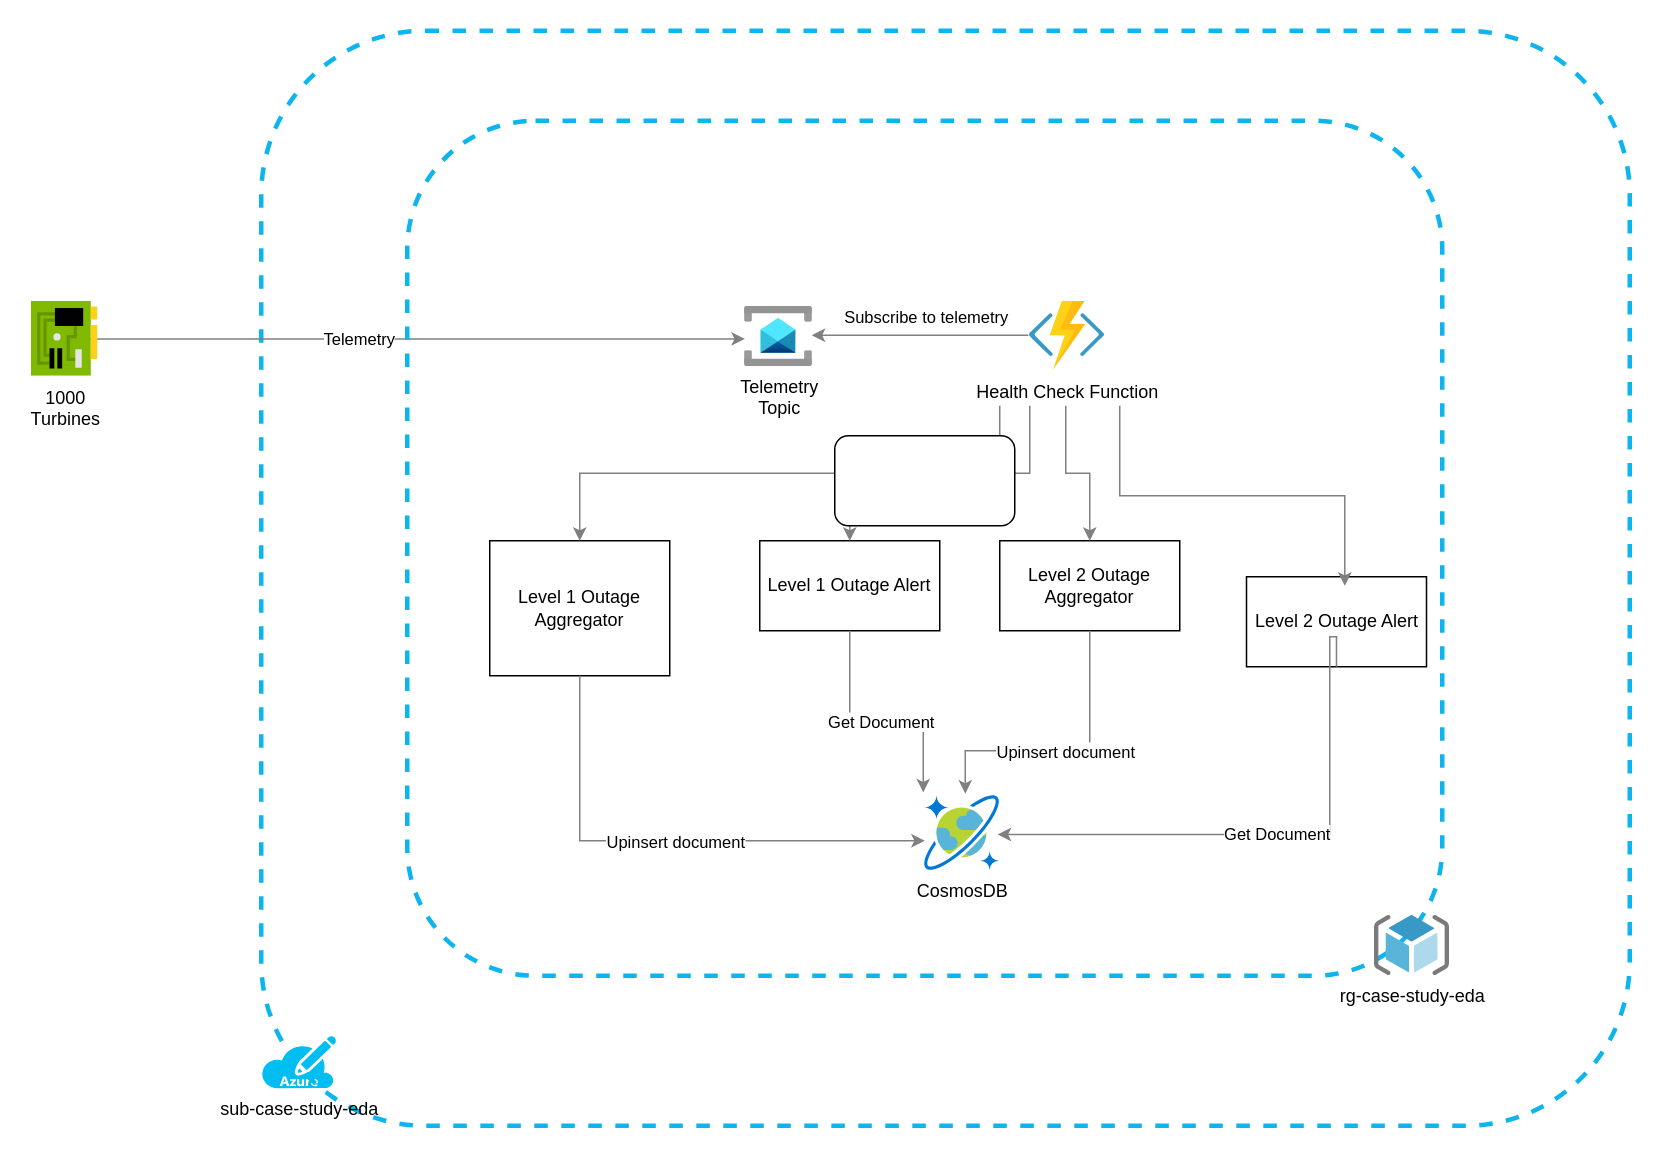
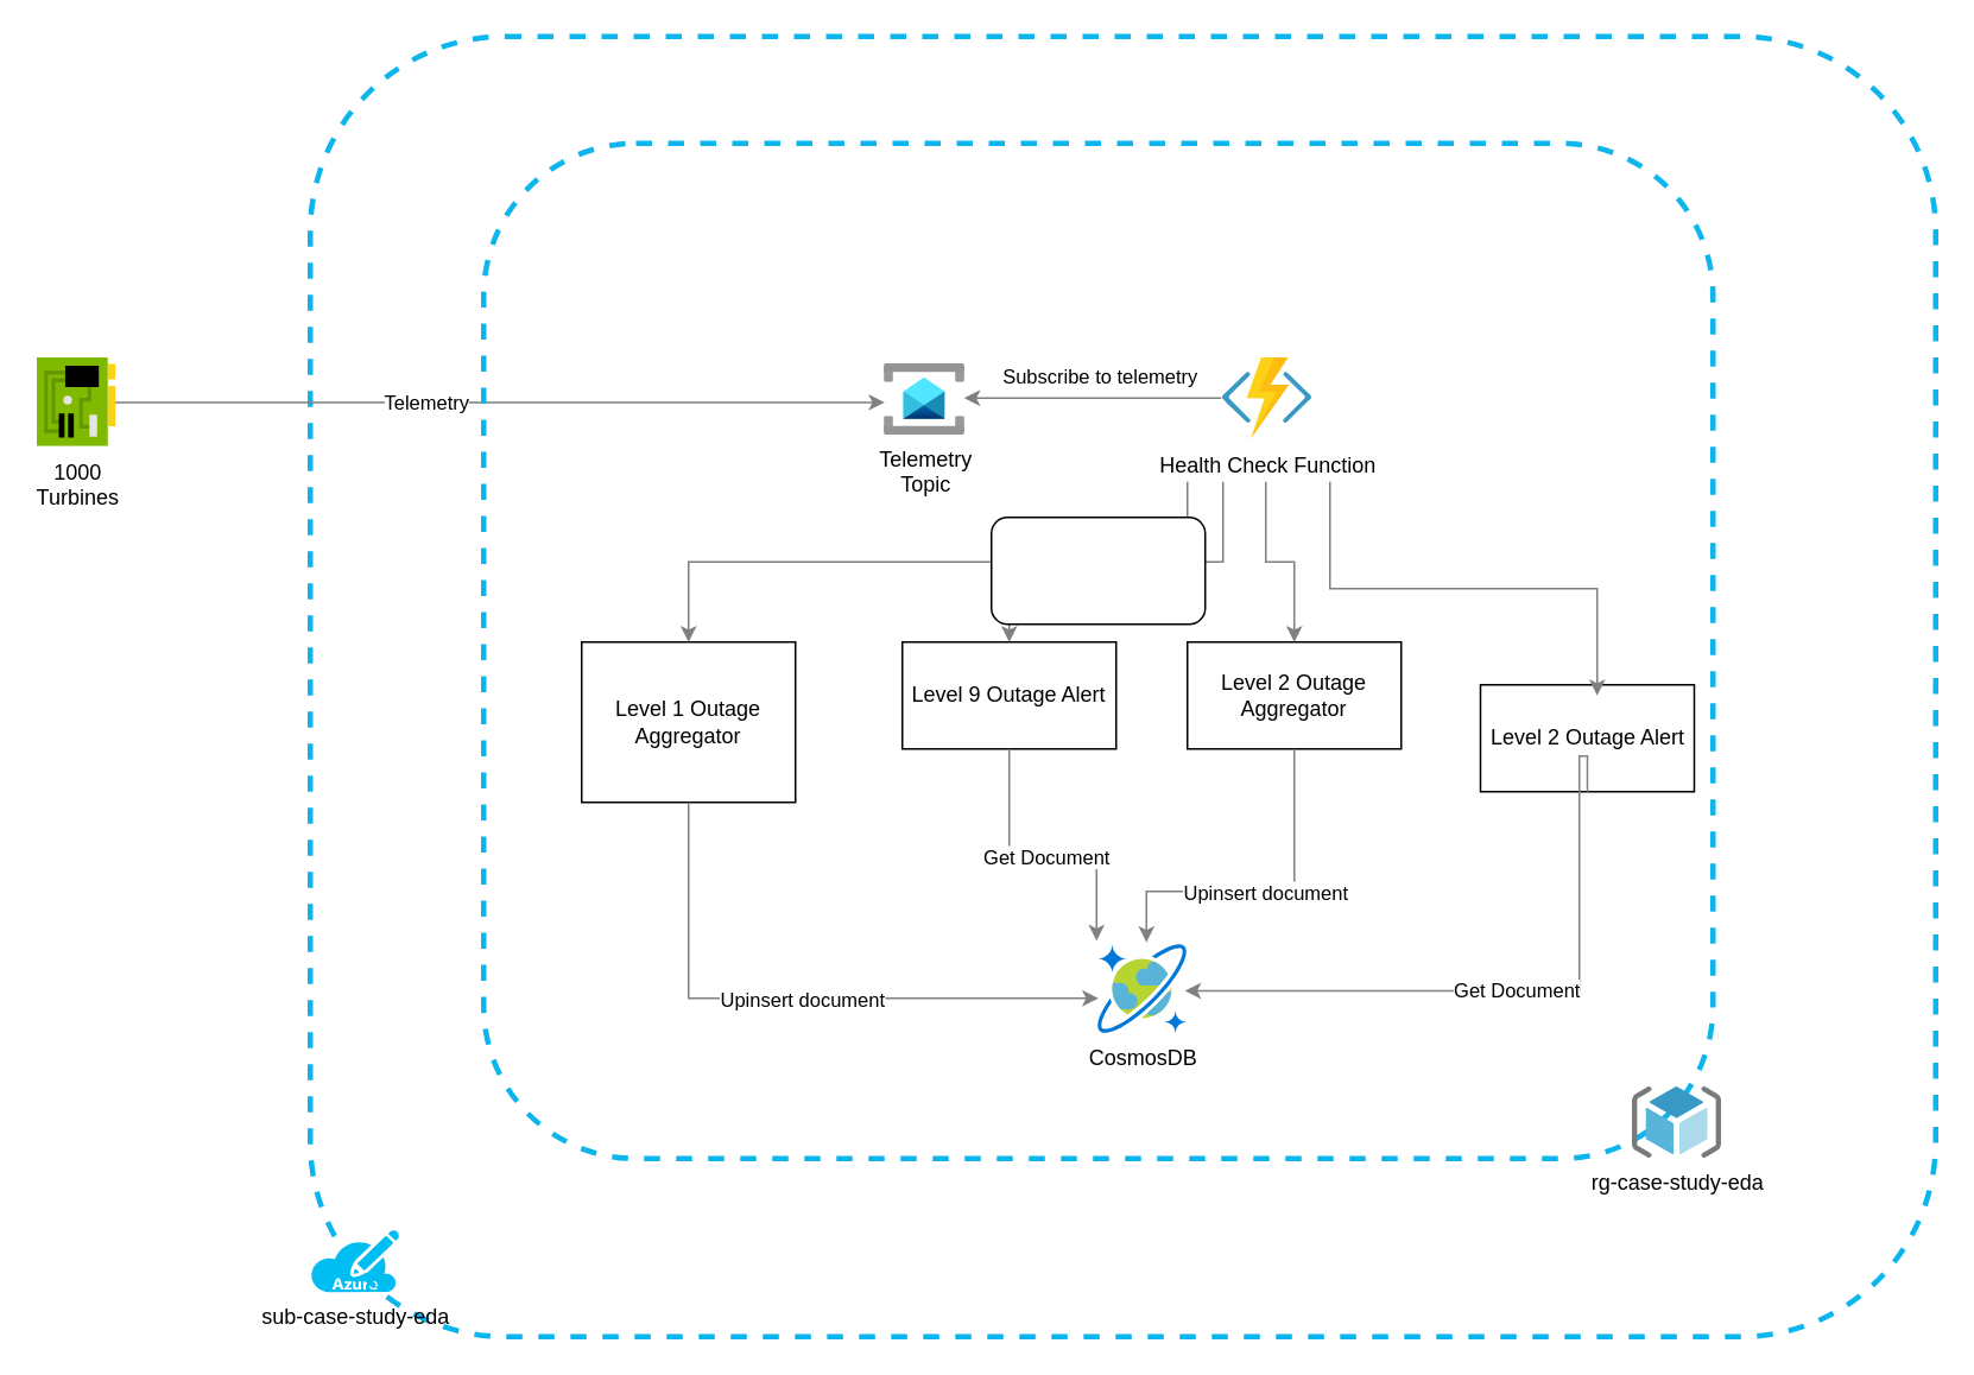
- <mxCell id="14" value="Level 1 Outage Alert" style="rounded=0;whiteSpace=wrap;html=1;" vertex="1" parent="1"><mxGeometry x="506" y="360" width="120" height="60" as="geometry" /></mxCell>
+ <mxCell id="14" value="Level 9 Outage Alert" style="rounded=0;whiteSpace=wrap;html=1;" vertex="1" parent="1"><mxGeometry x="506" y="360" width="120" height="60" as="geometry" /></mxCell>
